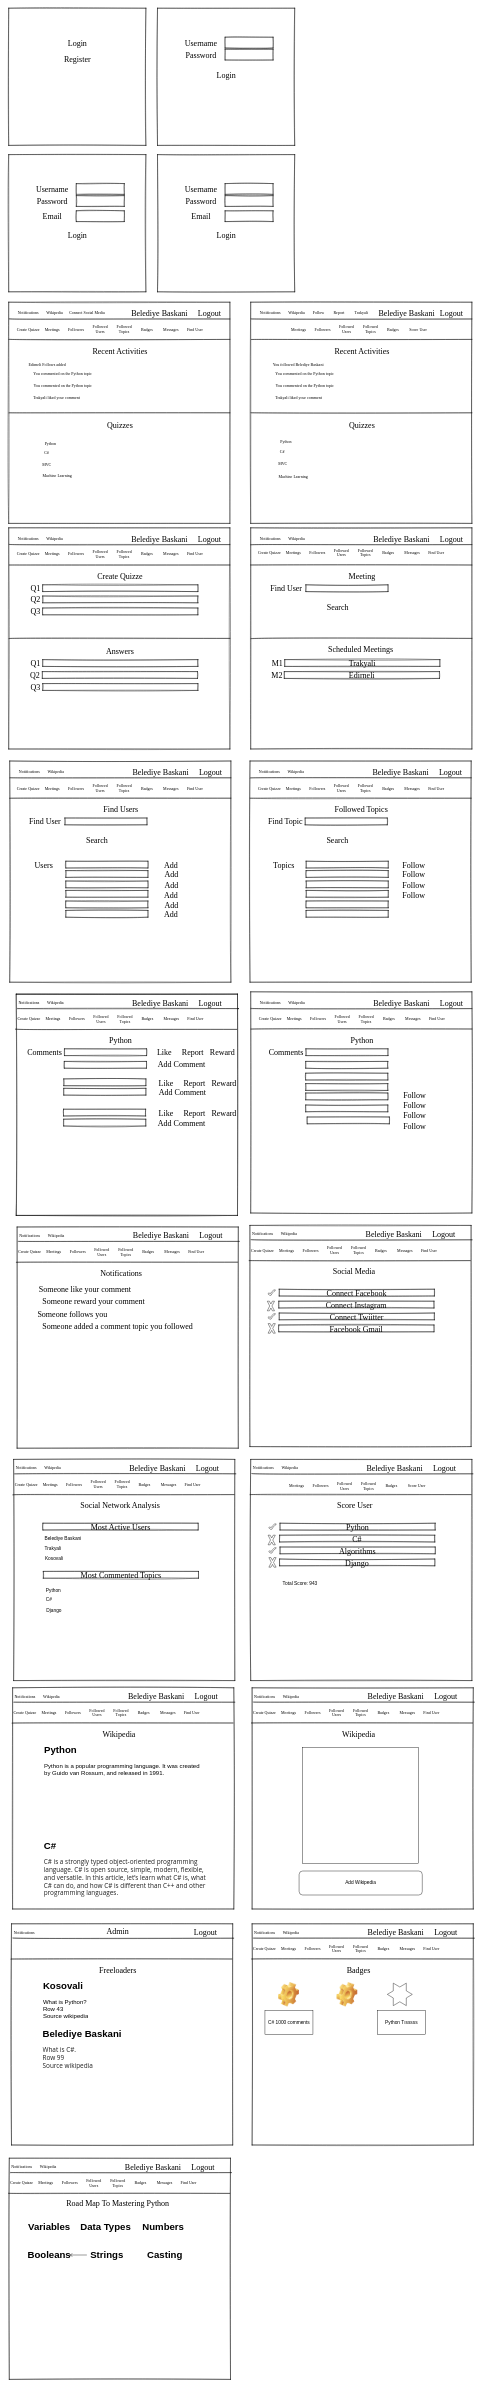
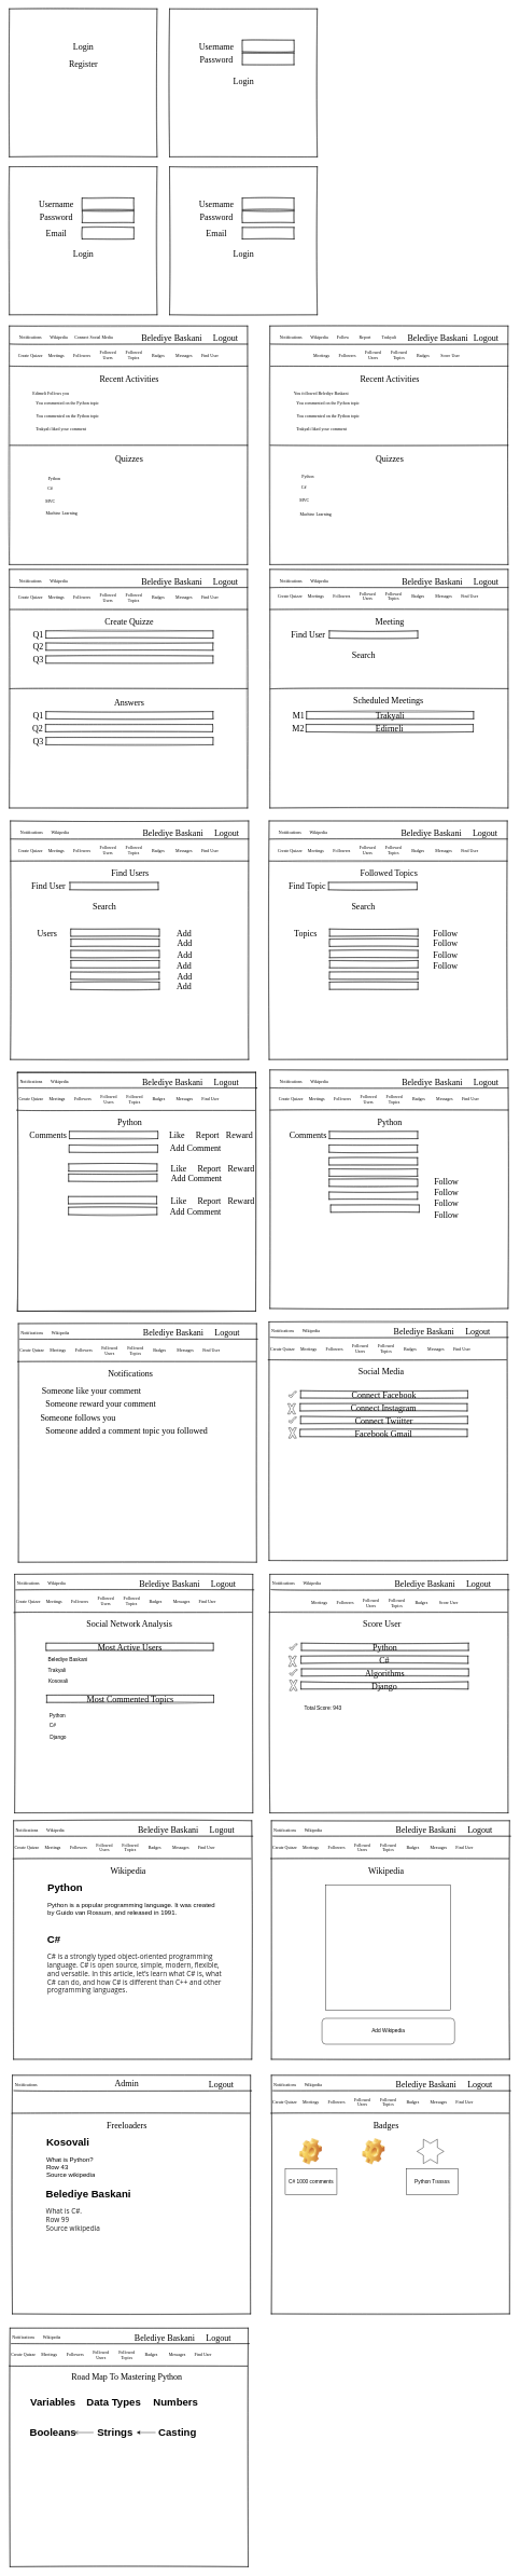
- <mxCell id="43" value="Edirneli Follows added" style="text;html=1;strokeColor=none;fillColor=none;align=center;verticalAlign=middle;whiteSpace=wrap;rounded=0;sketch=1;hachureGap=4;fontFamily=Architects Daughter;fontSource=https%3A%2F%2Ffonts.googleapis.com%2Fcss%3Ffamily%3DArchitects%2BDaughter;fontSize=10;strokeWidth=1;" parent="1" vertex="1"><mxGeometry x="66" y="895" width="103" height="30" as="geometry" /></mxCell>
+ <mxCell id="43" value="Edirneli Follows you" style="text;html=1;strokeColor=none;fillColor=none;align=center;verticalAlign=middle;whiteSpace=wrap;rounded=0;sketch=1;hachureGap=4;fontFamily=Architects Daughter;fontSource=https%3A%2F%2Ffonts.googleapis.com%2Fcss%3Ffamily%3DArchitects%2BDaughter;fontSize=10;strokeWidth=1;" parent="1" vertex="1"><mxGeometry x="66" y="895" width="103" height="30" as="geometry" /></mxCell>
- <mxCell id="404" value="&lt;h1&gt;C#&lt;/h1&gt;&lt;div&gt;&lt;span style=&quot;color: rgb(33 , 33 , 33) ; font-family: &amp;#34;open sans&amp;#34; , sans-serif ; font-size: 16px&quot;&gt;C# is a strongly typed object-oriented programming language. C# is open source, simple, modern, flexible, and versatile. In this article, let’s learn what C# is, what C# can do, and how C# is different than C++ and other programming languages.&lt;/span&gt;&lt;br&gt;&lt;/div&gt;" style="text;html=1;strokeColor=none;fillColor=none;spacing=5;spacingTop=-20;whiteSpace=wrap;overflow=hidden;rounded=0;" vertex="1" parent="1"><mxGeometry x="103.5" y="4595" width="414" height="164" as="geometry" /></mxCell>
+ <mxCell id="404" value="&lt;h1&gt;C#&lt;/h1&gt;&lt;div&gt;&lt;span style=&quot;color: rgb(33 , 33 , 33) ; font-family: &amp;#34;open sans&amp;#34; , sans-serif ; font-size: 16px&quot;&gt;C# is a strongly typed object-oriented programming language. C# is open source, simple, modern, flexible, and versatile. In this article, let’s learn what C# is, what C# can do, and how C# is different than C++ and other programming languages.&lt;/span&gt;&lt;br&gt;&lt;/div&gt;" style="text;html=1;strokeColor=none;fillColor=none;spacing=5;spacingTop=-20;whiteSpace=wrap;overflow=hidden;rounded=0;" vertex="1" parent="1"><mxGeometry x="103.5" y="4475" width="414" height="164" as="geometry" /></mxCell>
+ <mxCell id="472" value="" style="edgeStyle=orthogonalEdgeStyle;rounded=0;orthogonalLoop=1;jettySize=auto;html=1;" edge="1" parent="1" source="473" target="475"><mxGeometry relative="1" as="geometry" /></mxCell>
